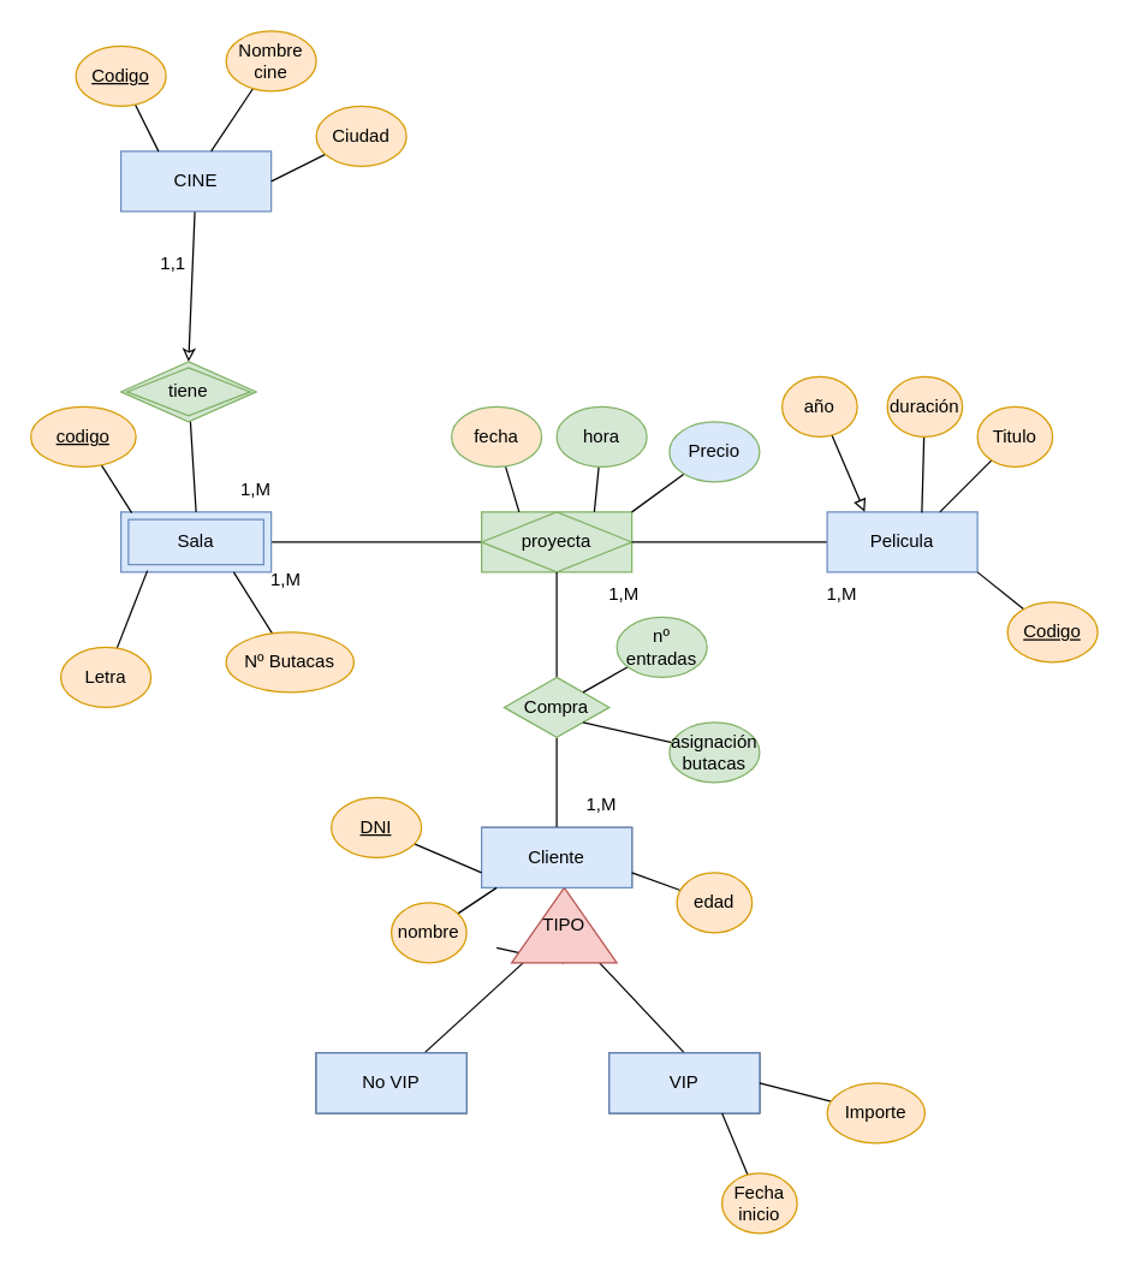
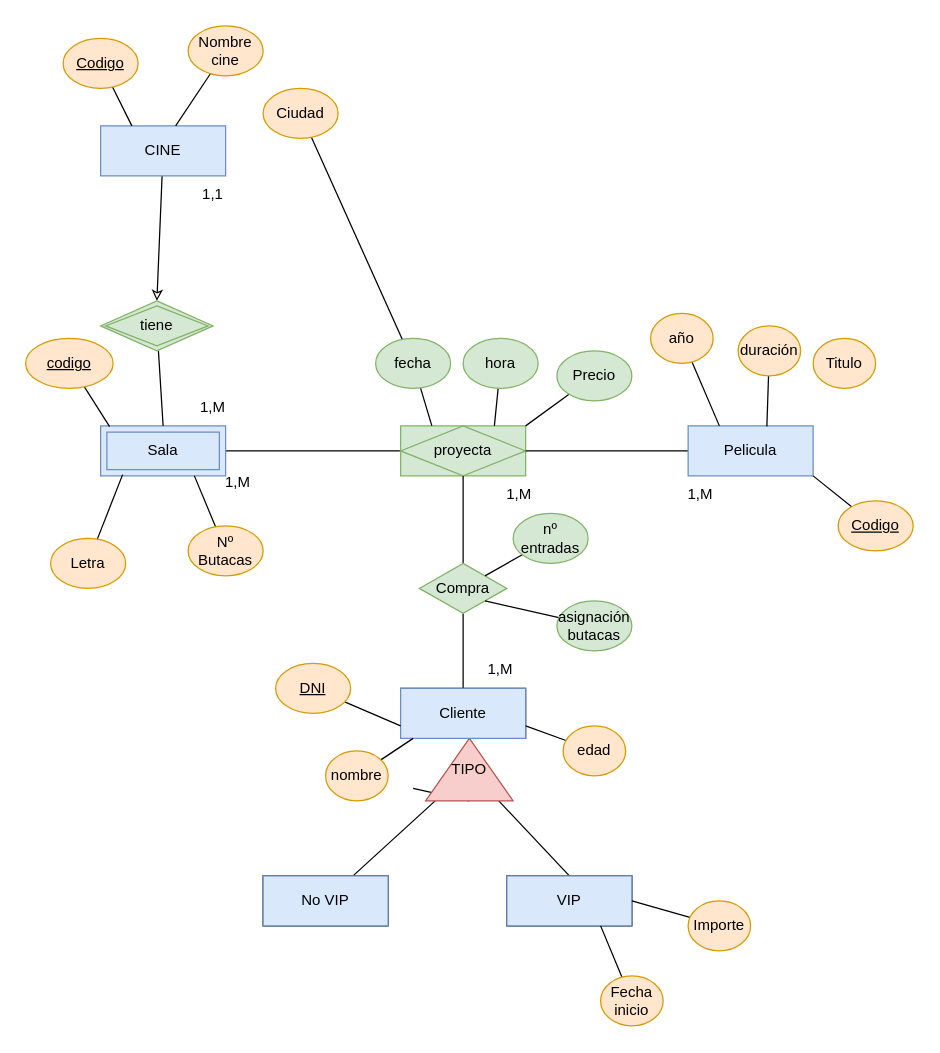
- <mxCell id="36" style="edgeStyle=none;rounded=0;orthogonalLoop=1;jettySize=auto;html=1;entryX=1;entryY=0.5;entryDx=0;entryDy=0;endArrow=none;endFill=0;" parent="1" source="37" target="3" edge="1"><mxGeometry relative="1" as="geometry" /></mxCell>
+ <mxCell id="36" style="edgeStyle=none;rounded=0;orthogonalLoop=1;jettySize=auto;html=1;endArrow=none;endFill=0;" parent="1" source="37" target="39" edge="1"><mxGeometry relative="1" as="geometry" /></mxCell>
- <mxCell id="63" value="1,1" style="text;html=1;strokeColor=none;fillColor=none;align=center;verticalAlign=middle;whiteSpace=wrap;rounded=0;" parent="1" vertex="1"><mxGeometry x="85" y="160" width="60" height="30" as="geometry" /></mxCell>
+ <mxCell id="63" value="1,1" style="text;html=1;strokeColor=none;fillColor=none;align=center;verticalAlign=middle;whiteSpace=wrap;rounded=0;" parent="1" vertex="1"><mxGeometry x="140" y="140" width="60" height="30" as="geometry" /></mxCell>
- <mxCell id="49" value="duración" style="ellipse;whiteSpace=wrap;html=1;align=center;fillColor=#ffe6cc;strokeColor=#d79b00;" parent="1" vertex="1"><mxGeometry x="590" y="250" width="50" height="40" as="geometry" /></mxCell>
+ <mxCell id="49" value="duración" style="ellipse;whiteSpace=wrap;html=1;align=center;fillColor=#ffe6cc;strokeColor=#d79b00;" parent="1" vertex="1"><mxGeometry x="590" y="260" width="50" height="40" as="geometry" /></mxCell>
- <mxCell id="39" value="fecha" style="ellipse;whiteSpace=wrap;html=1;align=center;fillColor=#ffe6cc;strokeColor=#82b366;" parent="1" vertex="1"><mxGeometry x="300" y="270" width="60" height="40" as="geometry" /></mxCell>
+ <mxCell id="39" value="fecha" style="ellipse;whiteSpace=wrap;html=1;align=center;fillColor=#d5e8d4;strokeColor=#82b366;" parent="1" vertex="1"><mxGeometry x="300" y="270" width="60" height="40" as="geometry" /></mxCell>
- <mxCell id="43" value="Precio" style="ellipse;whiteSpace=wrap;html=1;align=center;fillColor=#dae8fc;strokeColor=#82b366;" parent="1" vertex="1"><mxGeometry x="445" y="280" width="60" height="40" as="geometry" /></mxCell>
+ <mxCell id="43" value="Precio" style="ellipse;whiteSpace=wrap;html=1;align=center;fillColor=#d5e8d4;strokeColor=#82b366;" parent="1" vertex="1"><mxGeometry x="445" y="280" width="60" height="40" as="geometry" /></mxCell>
- <mxCell id="44" style="edgeStyle=none;rounded=0;orthogonalLoop=1;jettySize=auto;html=1;entryX=0.75;entryY=0;entryDx=0;entryDy=0;endArrow=none;endFill=0;" parent="1" source="45" target="11" edge="1"><mxGeometry relative="1" as="geometry" /></mxCell>
- <mxCell id="46" style="edgeStyle=none;rounded=0;orthogonalLoop=1;jettySize=auto;html=1;entryX=0.25;entryY=0;entryDx=0;entryDy=0;endArrow=block;endFill=0;" parent="1" source="47" target="11" edge="1"><mxGeometry relative="1" as="geometry" /></mxCell>
+ <mxCell id="46" style="edgeStyle=none;rounded=0;orthogonalLoop=1;jettySize=auto;html=1;entryX=0.25;entryY=0;entryDx=0;entryDy=0;endArrow=none;endFill=0;" parent="1" source="47" target="11" edge="1"><mxGeometry relative="1" as="geometry" /></mxCell>
- <mxCell id="33" value="Nº Butacas" style="ellipse;whiteSpace=wrap;html=1;align=center;fillColor=#ffe6cc;strokeColor=#d79b00;" parent="1" vertex="1"><mxGeometry x="150" y="420" width="85" height="40" as="geometry" /></mxCell>
+ <mxCell id="33" value="Nº Butacas" style="ellipse;whiteSpace=wrap;html=1;align=center;fillColor=#ffe6cc;strokeColor=#d79b00;" parent="1" vertex="1"><mxGeometry x="150" y="420" width="60" height="40" as="geometry" /></mxCell>
- <mxCell id="59" value="Importe" style="ellipse;whiteSpace=wrap;html=1;align=center;fillColor=#ffe6cc;strokeColor=#d79b00;" parent="1" vertex="1"><mxGeometry x="550" y="720" width="65" height="40" as="geometry" /></mxCell>
+ <mxCell id="59" value="Importe" style="ellipse;whiteSpace=wrap;html=1;align=center;fillColor=#ffe6cc;strokeColor=#d79b00;" parent="1" vertex="1"><mxGeometry x="550" y="720" width="50" height="40" as="geometry" /></mxCell>
